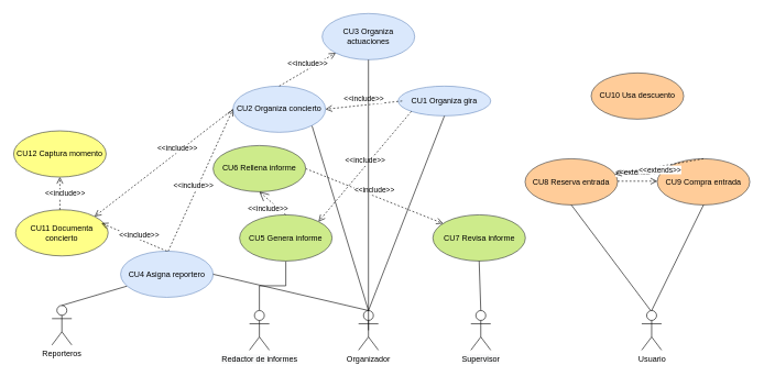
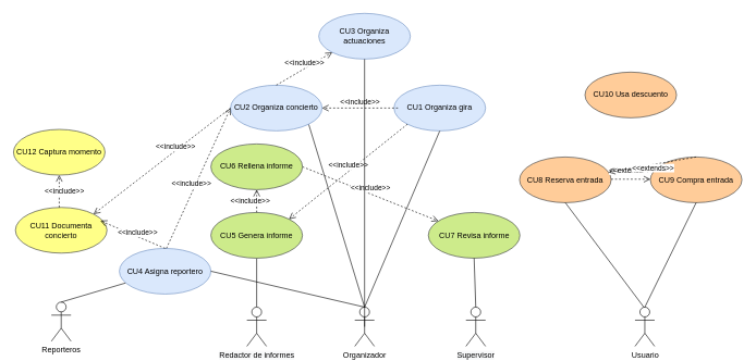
- <mxCell id="3" value="CU1 Organiza gira" style="ellipse;whiteSpace=wrap;html=1;fillColor=#dae8fc;strokeColor=#6c8ebf;" parent="1" vertex="1"><mxGeometry x="602" y="130" width="140" height="45" as="geometry" /></mxCell>
+ <mxCell id="3" value="CU1 Organiza gira" style="ellipse;whiteSpace=wrap;html=1;fillColor=#dae8fc;strokeColor=#6c8ebf;" parent="1" vertex="1"><mxGeometry x="602" y="130" width="140" height="70" as="geometry" /></mxCell>
- <mxCell id="9" value="CU5 Genera informe" style="ellipse;whiteSpace=wrap;html=1;fillColor=#cdeb8b;strokeColor=#36393d;" parent="1" vertex="1"><mxGeometry x="362" y="325" width="140" height="70" as="geometry" /></mxCell>
+ <mxCell id="9" value="CU5 Genera informe" style="ellipse;whiteSpace=wrap;html=1;fillColor=#cdeb8b;strokeColor=#36393d;" parent="1" vertex="1"><mxGeometry x="322" y="325" width="140" height="70" as="geometry" /></mxCell>
